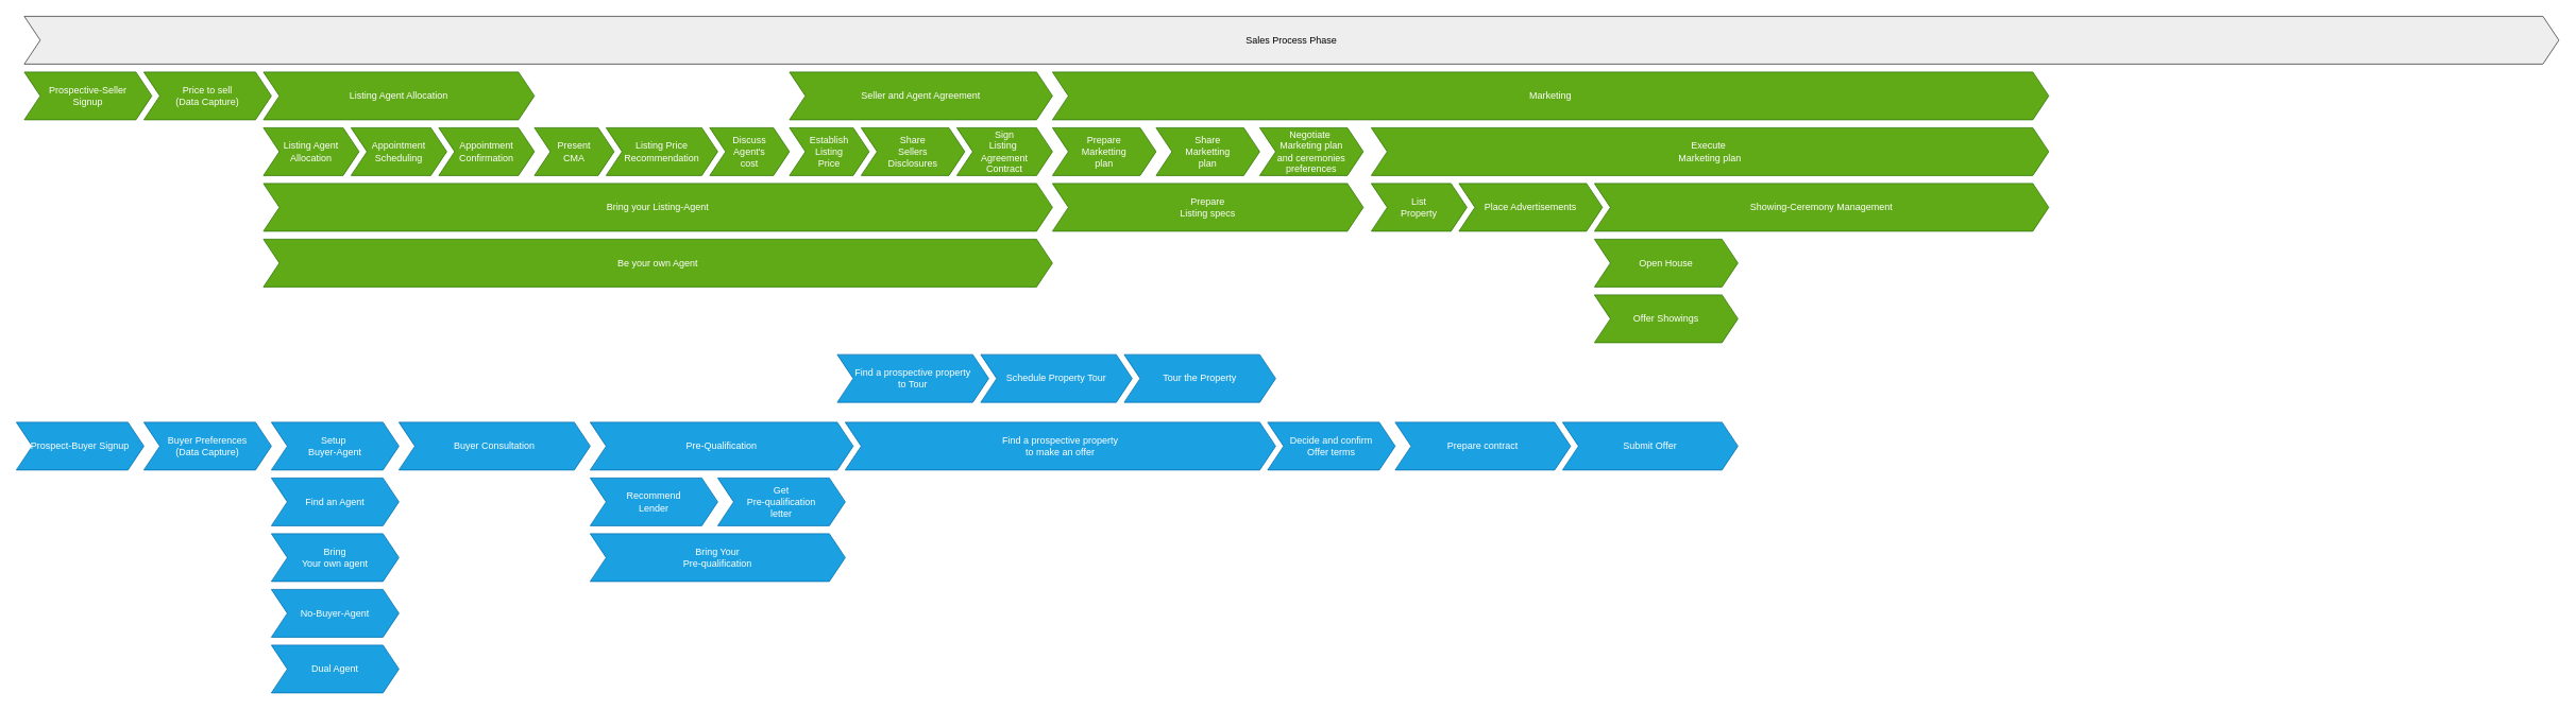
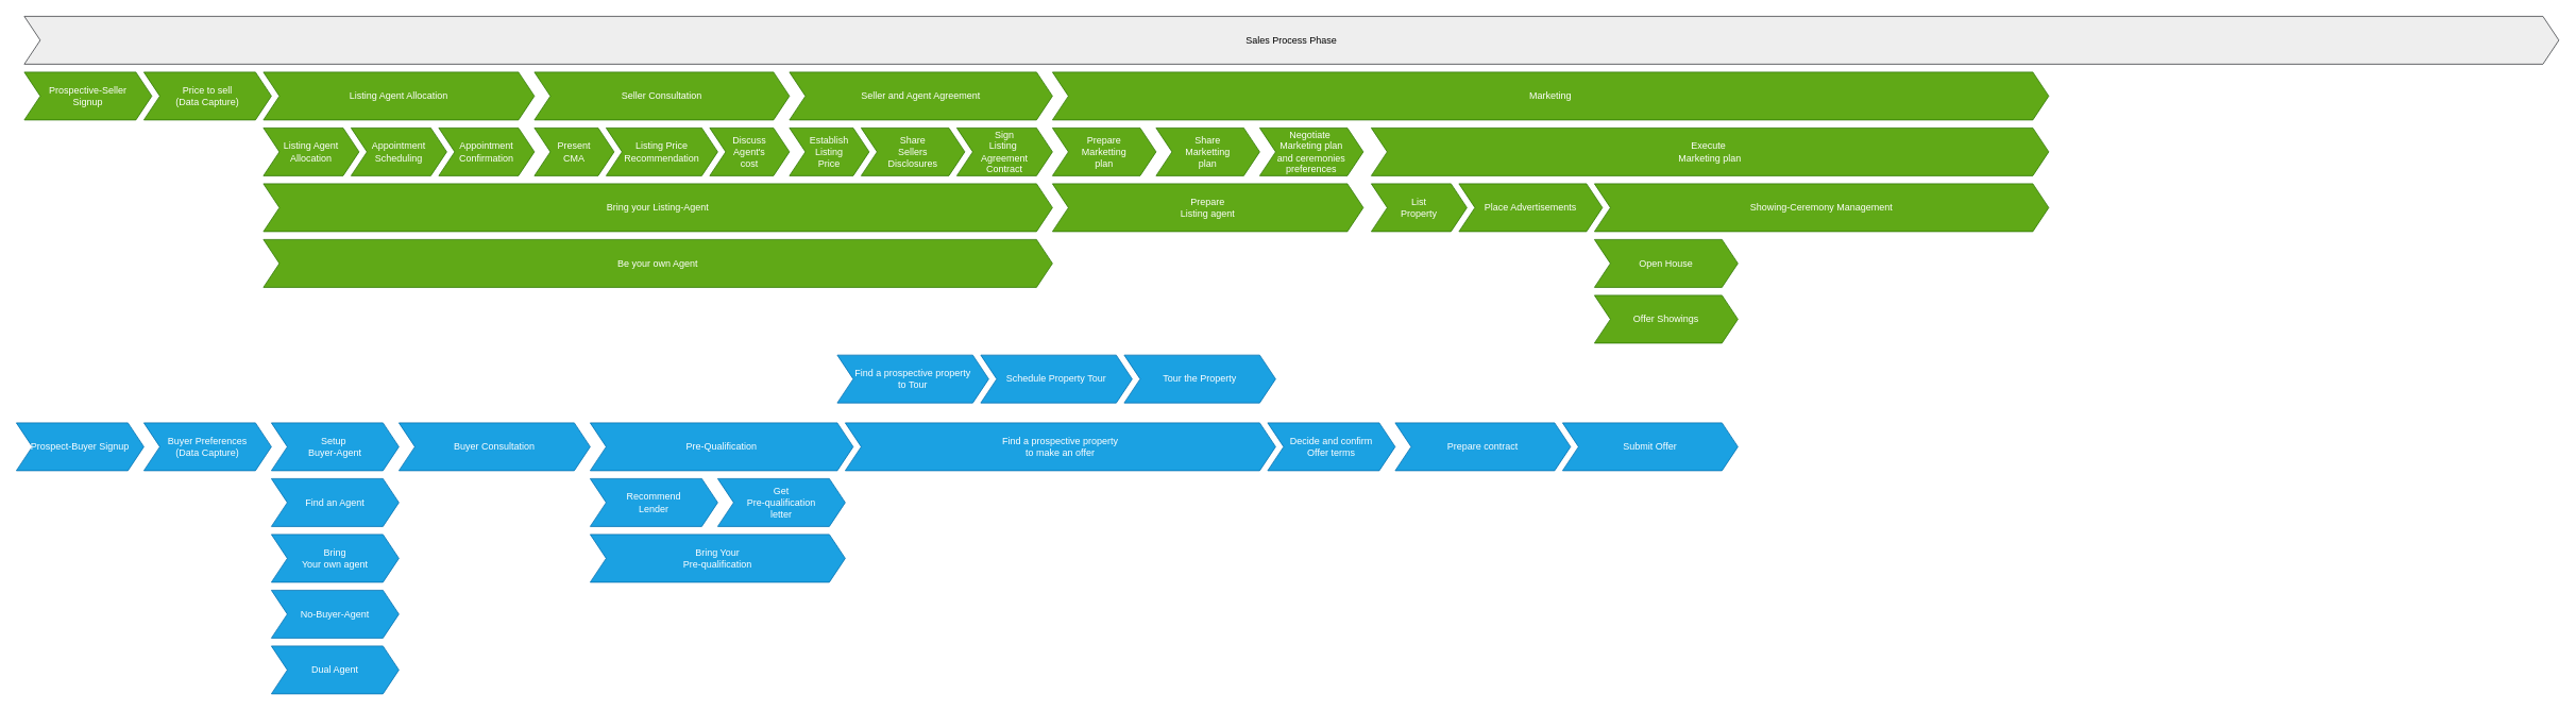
+ <mxCell id="9" value="Seller Consultation" style="shape=step;perimeter=stepPerimeter;whiteSpace=wrap;html=1;fixedSize=1;fillColor=#60a917;fontColor=#ffffff;strokeColor=#2D7600;" parent="1" vertex="1"><mxGeometry x="670" y="90" width="320" height="60" as="geometry" /></mxCell>
- <mxCell id="17" value="Prepare&lt;br&gt;Listing specs" style="shape=step;perimeter=stepPerimeter;whiteSpace=wrap;html=1;fixedSize=1;fillColor=#60a917;fontColor=#ffffff;strokeColor=#2D7600;" parent="1" vertex="1"><mxGeometry x="1320" y="230" width="390" height="60" as="geometry" /></mxCell>
+ <mxCell id="17" value="Prepare&lt;br&gt;Listing agent" style="shape=step;perimeter=stepPerimeter;whiteSpace=wrap;html=1;fixedSize=1;fillColor=#60a917;fontColor=#ffffff;strokeColor=#2D7600;" parent="1" vertex="1"><mxGeometry x="1320" y="230" width="390" height="60" as="geometry" /></mxCell>
